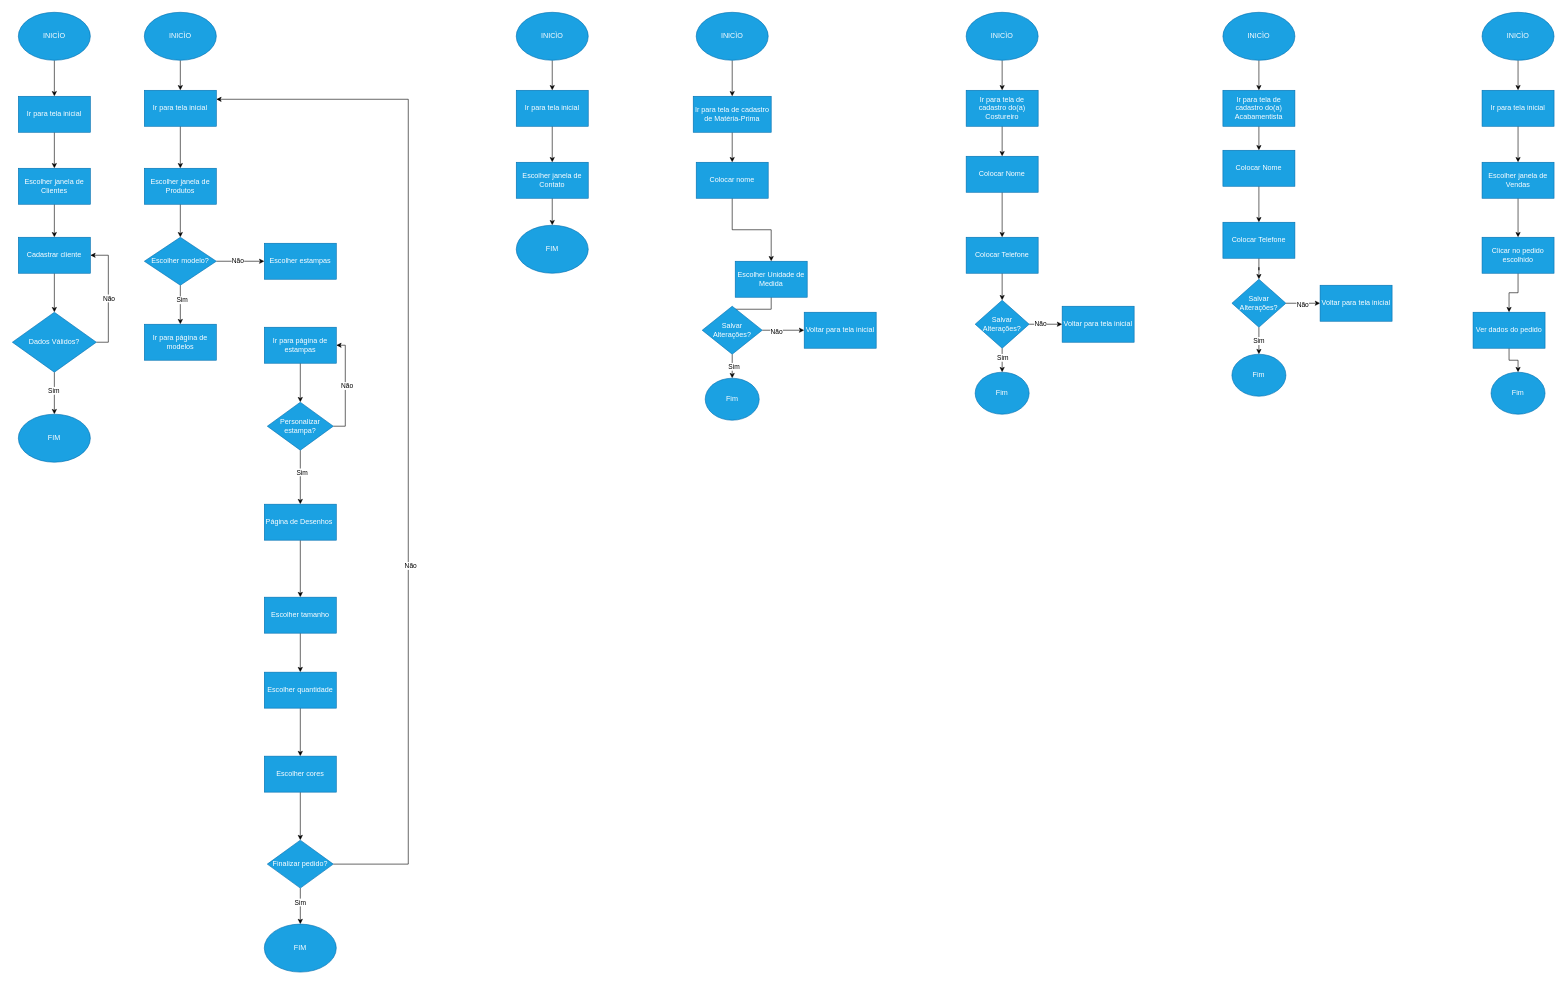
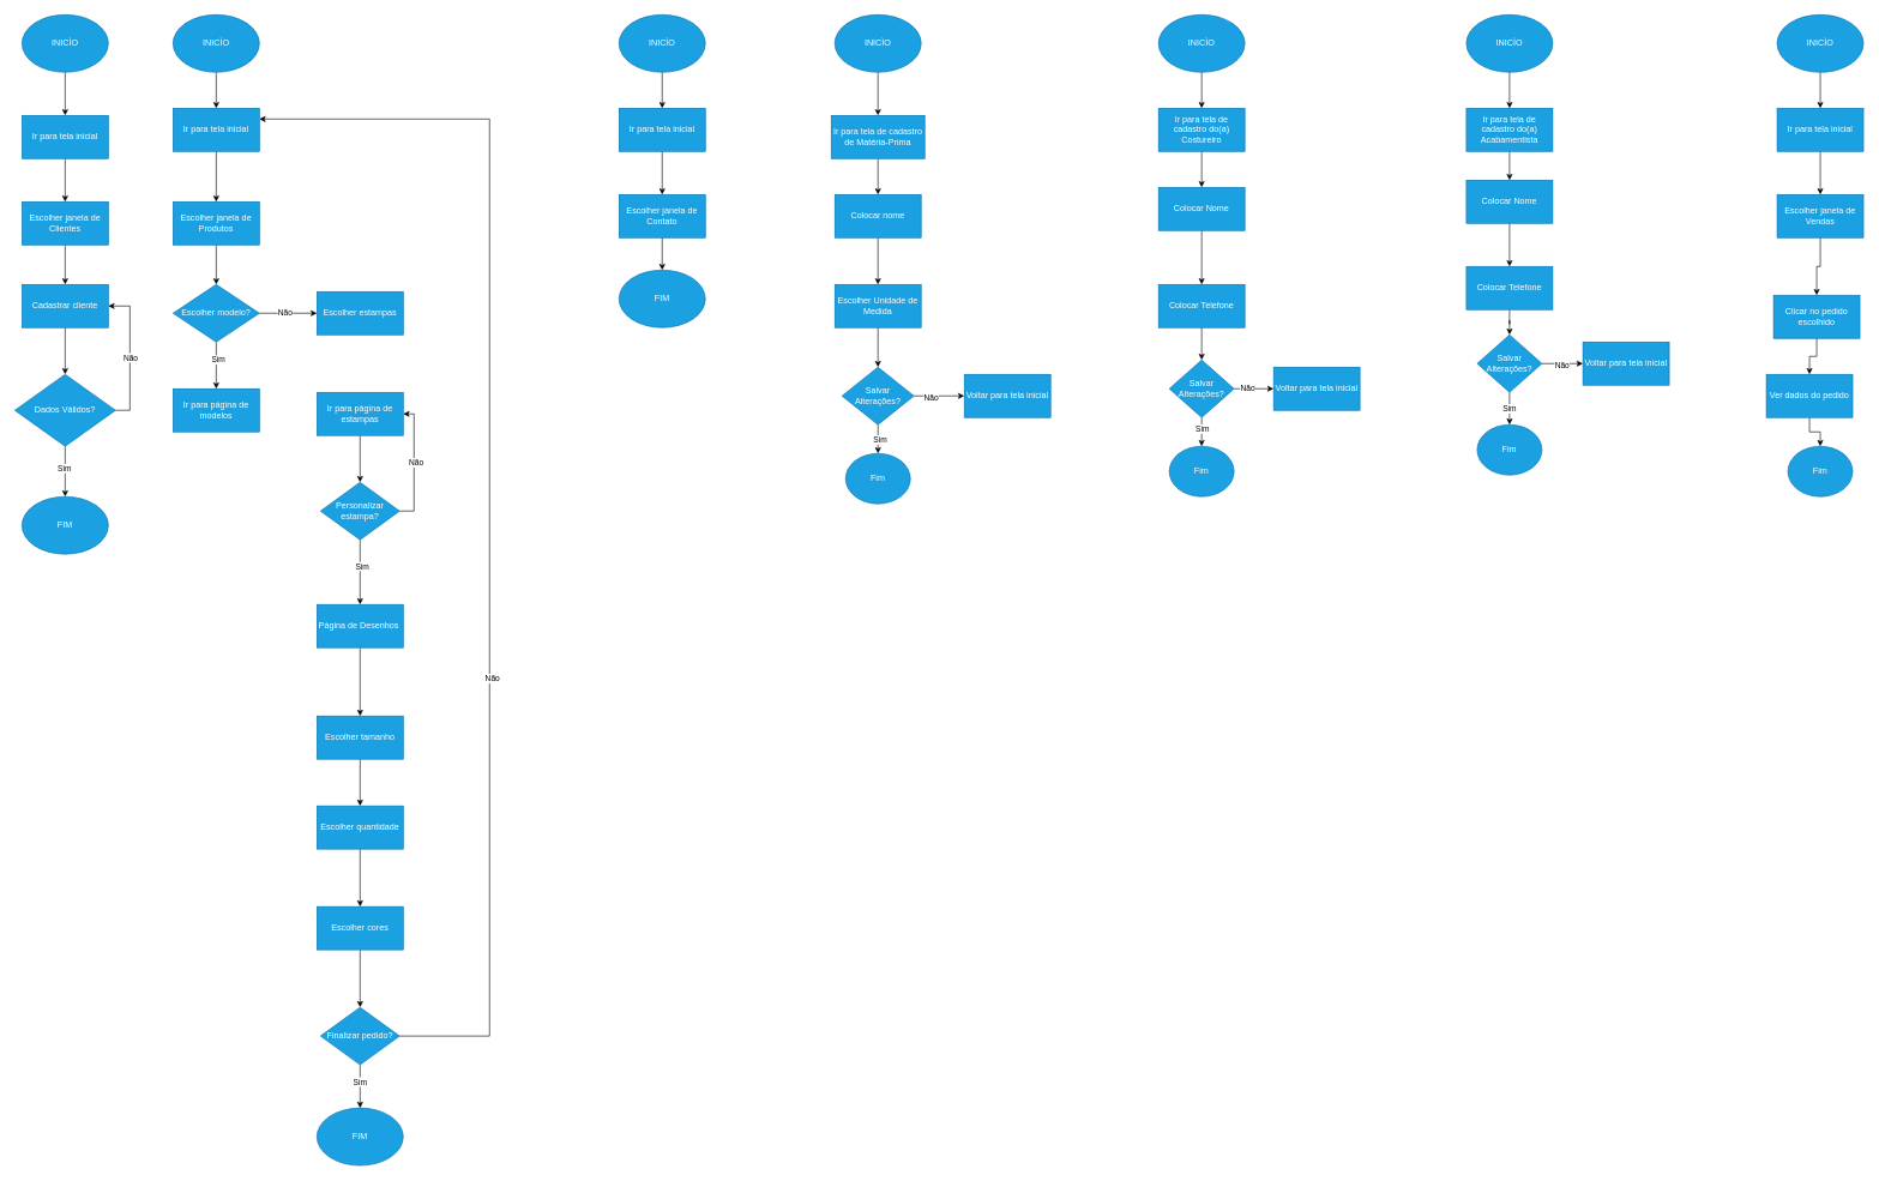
- <mxCell id="109" value="Clicar no pedido escolhido" style="whiteSpace=wrap;html=1;fillColor=#1ba1e2;strokeColor=#006EAF;fontColor=#ffffff;" vertex="1" parent="1"><mxGeometry x="2470" y="395" width="120" height="60" as="geometry" /></mxCell>
+ <mxCell id="109" value="Clicar no pedido escolhido" style="whiteSpace=wrap;html=1;fillColor=#1ba1e2;strokeColor=#006EAF;fontColor=#ffffff;" vertex="1" parent="1"><mxGeometry x="2465" y="410" width="120" height="60" as="geometry" /></mxCell>
- <mxCell id="64" value="Escolher Unidade de Medida" style="whiteSpace=wrap;html=1;fillColor=#1ba1e2;strokeColor=#006EAF;fontColor=#ffffff;" vertex="1" parent="1"><mxGeometry x="1225" y="435" width="120" height="60" as="geometry" /></mxCell>
+ <mxCell id="64" value="Escolher Unidade de Medida" style="whiteSpace=wrap;html=1;fillColor=#1ba1e2;strokeColor=#006EAF;fontColor=#ffffff;" vertex="1" parent="1"><mxGeometry x="1160" y="395" width="120" height="60" as="geometry" /></mxCell>
